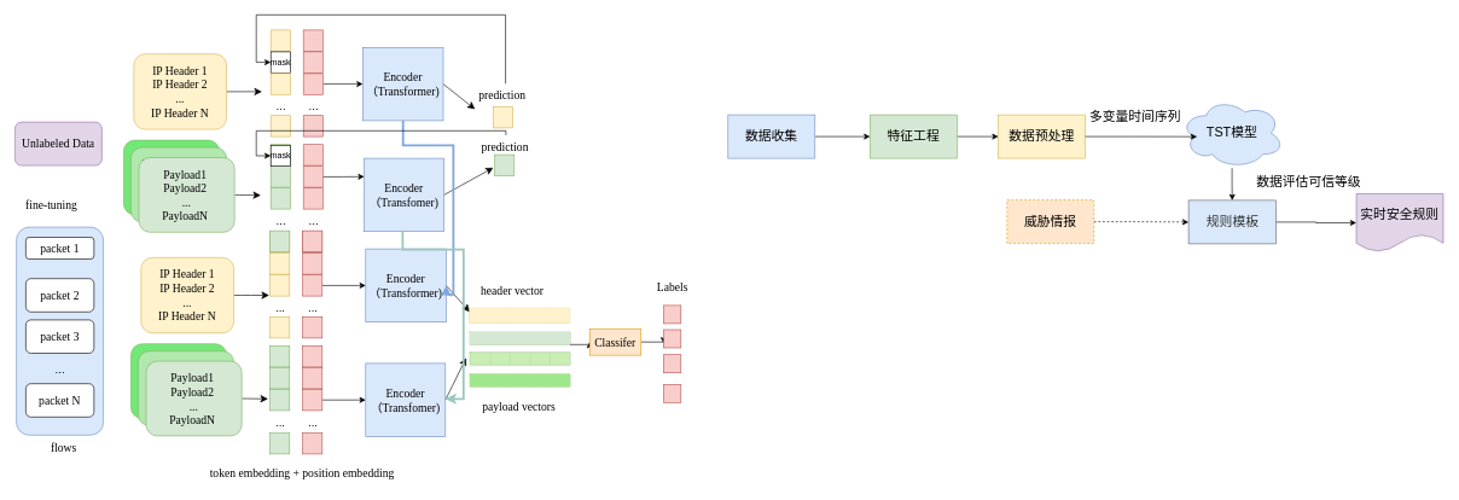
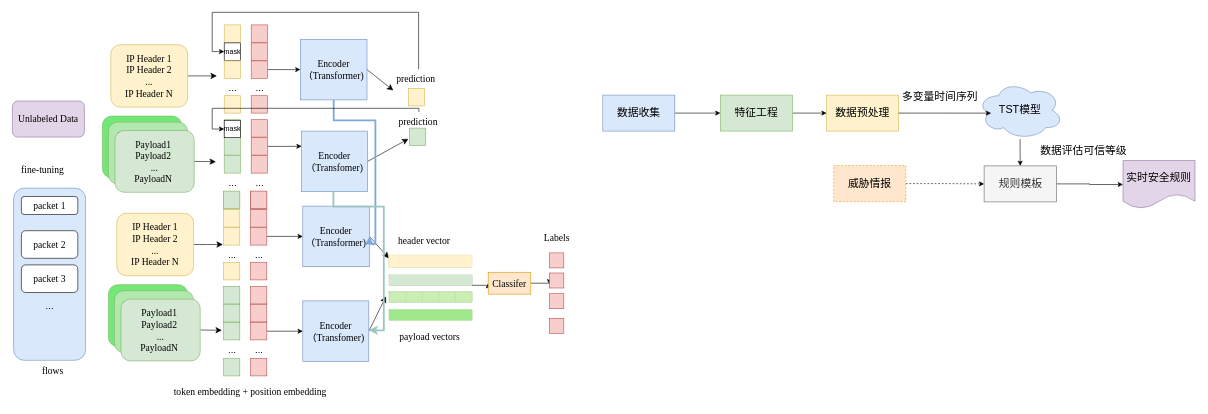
- <mxCell id="130" value="&lt;span style=&quot;font-size: 18px;&quot;&gt;规则模板&lt;/span&gt;" style="rounded=0;whiteSpace=wrap;html=1;fillColor=#dae8fc;fontColor=#333333;strokeColor=#666666;" vertex="1" parent="1"><mxGeometry x="1639.5" y="276" width="120.5" height="60" as="geometry" /></mxCell>
+ <mxCell id="130" value="&lt;span style=&quot;font-size: 18px;&quot;&gt;规则模板&lt;/span&gt;" style="rounded=0;whiteSpace=wrap;html=1;fillColor=#f5f5f5;fontColor=#333333;strokeColor=#666666;" vertex="1" parent="1"><mxGeometry x="1639.5" y="276" width="120.5" height="60" as="geometry" /></mxCell>
- <mxCell id="6" value="&lt;font face=&quot;Comic Sans MS&quot; style=&quot;font-size: 16px;&quot;&gt;packet N&lt;/font&gt;" style="rounded=1;whiteSpace=wrap;html=1;" parent="1" vertex="1"><mxGeometry x="35" y="529" width="94" height="46" as="geometry" /></mxCell>
